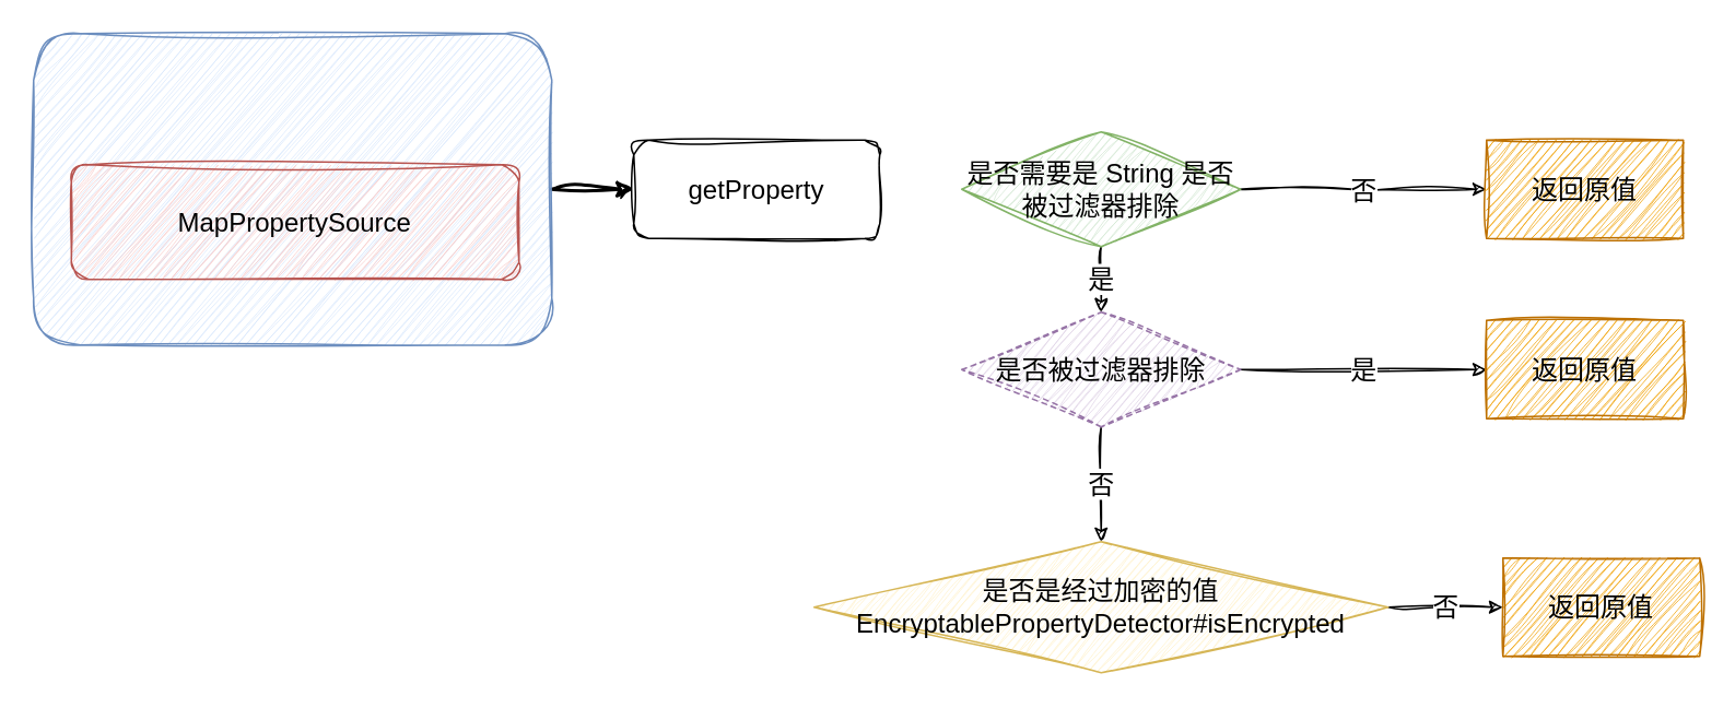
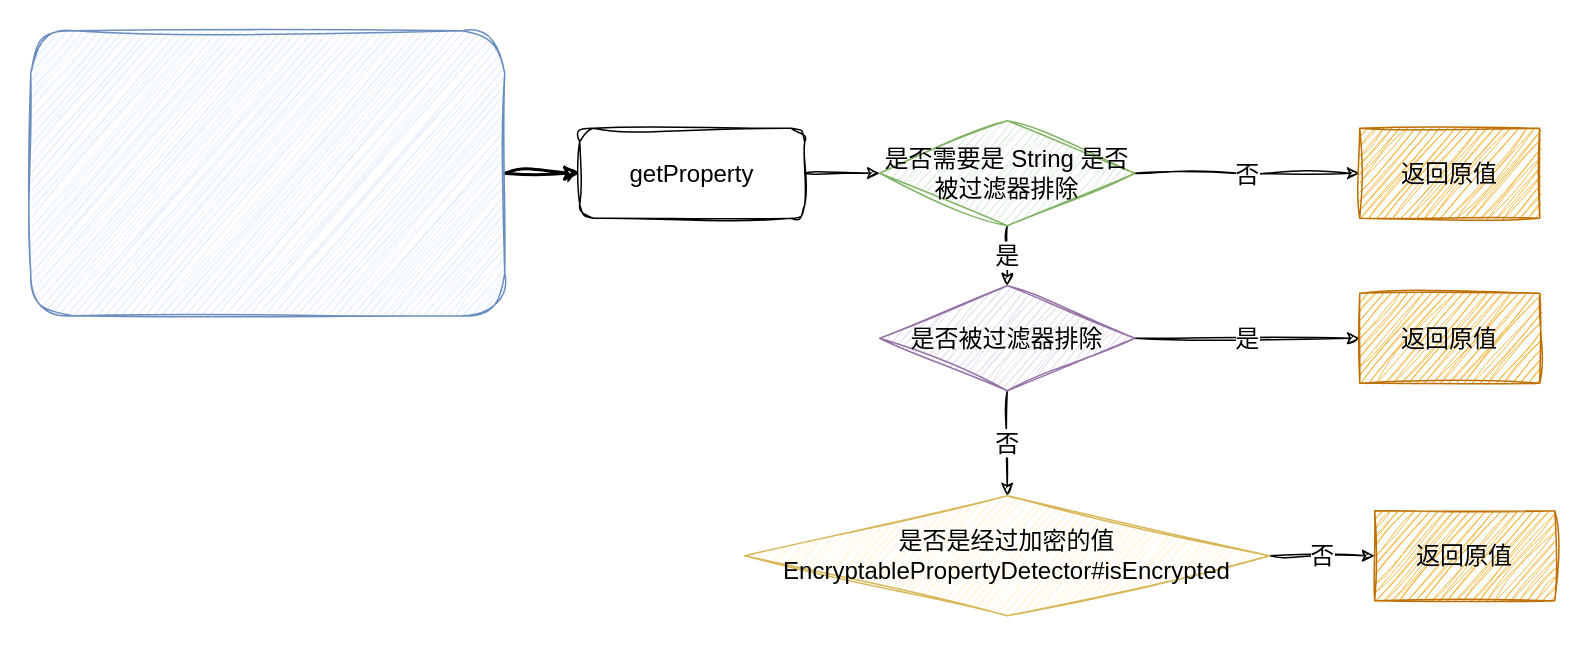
+ <mxCell id="5" style="edgeStyle=orthogonalEdgeStyle;rounded=0;orthogonalLoop=1;jettySize=auto;html=1;exitX=1;exitY=0.5;exitDx=0;exitDy=0;entryX=0;entryY=0.5;entryDx=0;entryDy=0;fontSize=16;sketch=1;curveFitting=1;jiggle=2;" edge="1" parent="1" source="6" target="9"><mxGeometry relative="1" as="geometry" /></mxCell>
- <mxCell id="4" value="MapPropertySource" style="rounded=1;whiteSpace=wrap;html=1;fontSize=16;fillColor=#f8cecc;strokeColor=#b85450;glass=0;sketch=1;curveFitting=1;jiggle=2;" vertex="1" parent="1"><mxGeometry x="43" y="100" width="273" height="70" as="geometry" /></mxCell>
- <mxCell id="13" value="是否被过滤器排除" style="rhombus;whiteSpace=wrap;html=1;fontSize=16;fillColor=#e1d5e7;strokeColor=#9673a6;sketch=1;curveFitting=1;jiggle=2;dashed=1;" vertex="1" parent="1"><mxGeometry x="586" y="190" width="170" height="70" as="geometry" /></mxCell>
+ <mxCell id="13" value="是否被过滤器排除" style="rhombus;whiteSpace=wrap;html=1;fontSize=16;fillColor=#e1d5e7;strokeColor=#9673a6;sketch=1;curveFitting=1;jiggle=2;" vertex="1" parent="1"><mxGeometry x="586" y="190" width="170" height="70" as="geometry" /></mxCell>
